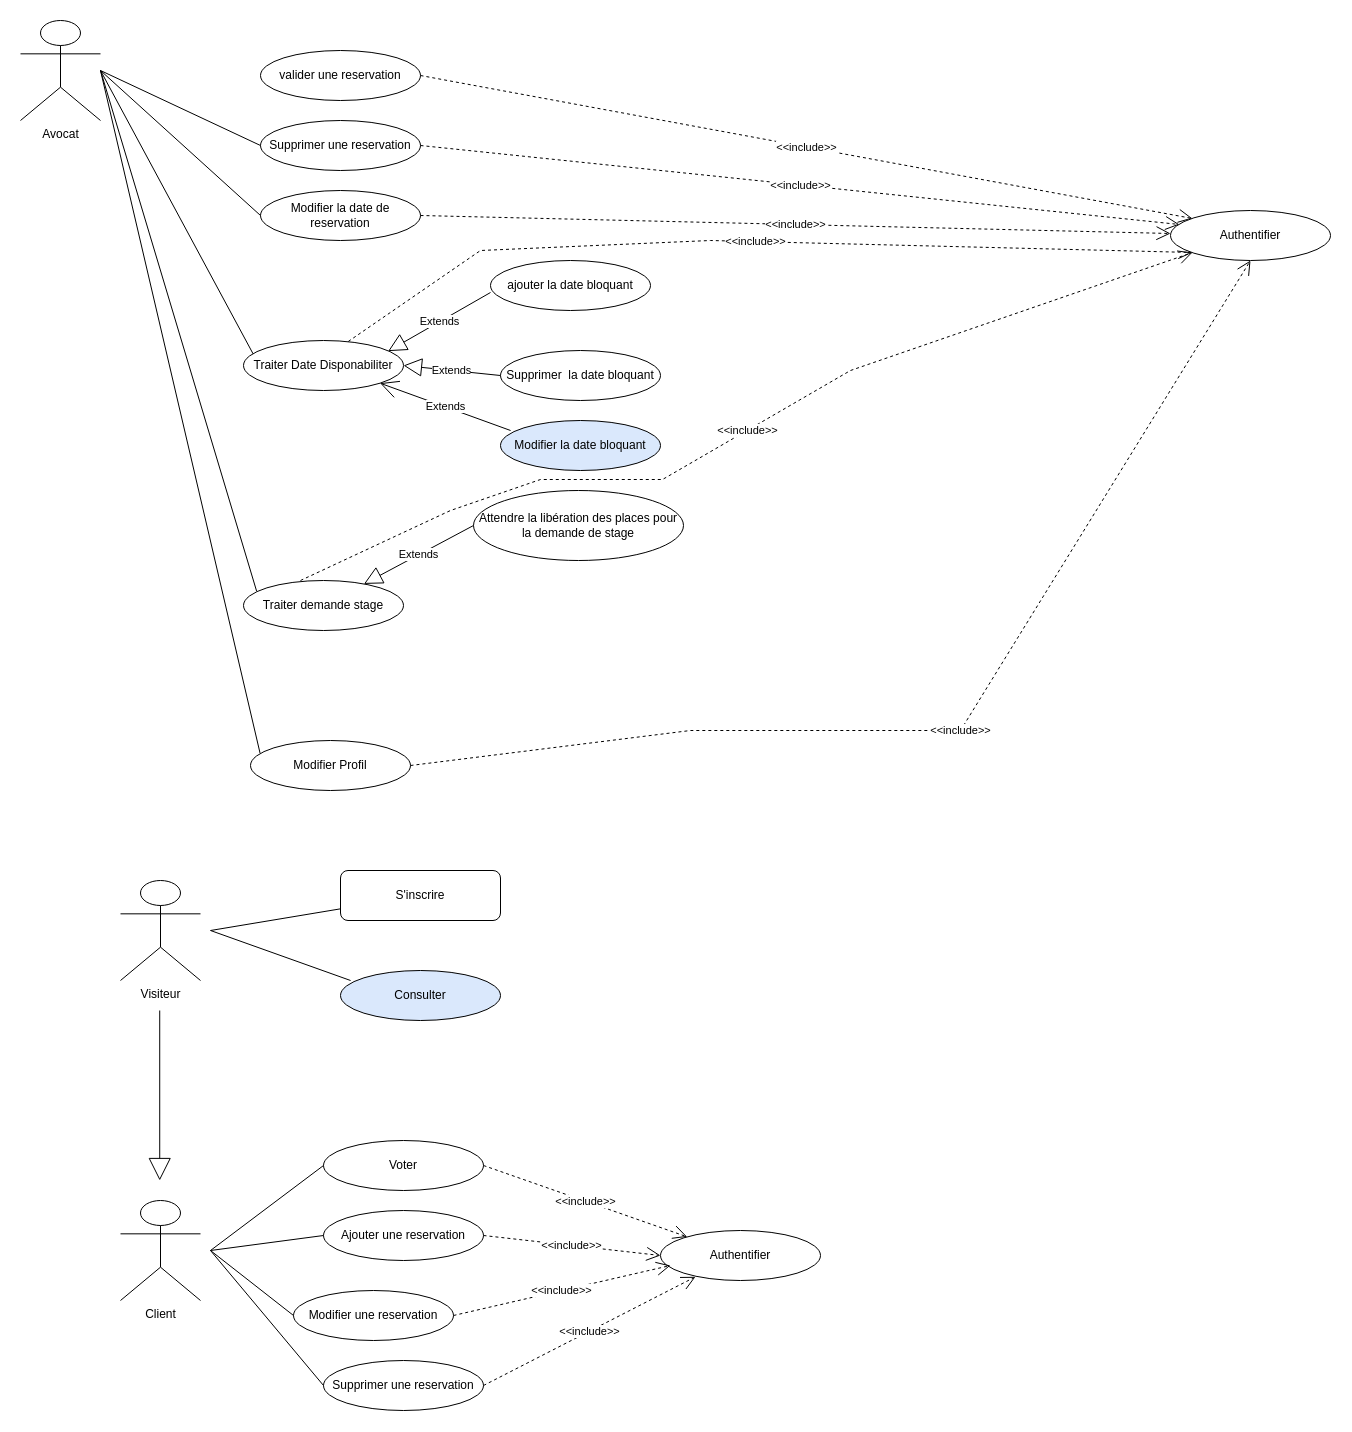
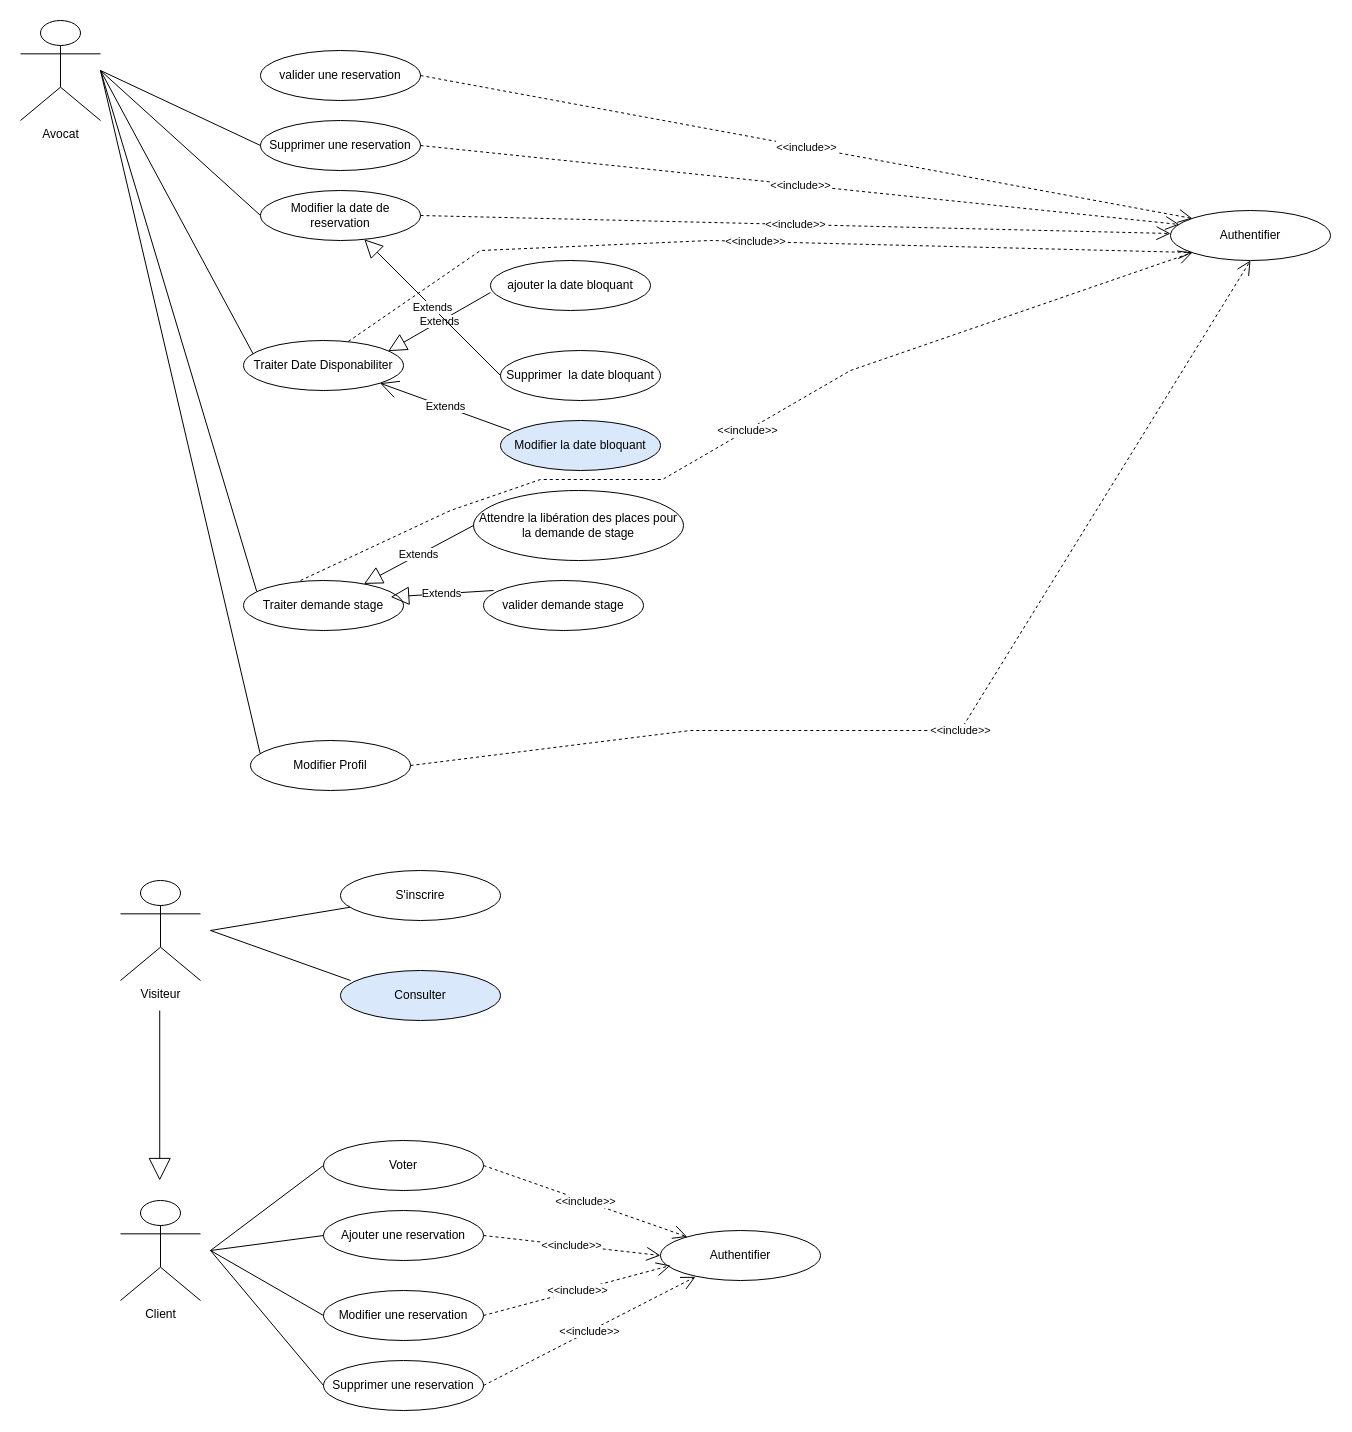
- <mxCell id="26" value="Extends" style="endArrow=block;endSize=16;endFill=0;html=1;rounded=0;exitX=0;exitY=0.5;exitDx=0;exitDy=0;entryX=1;entryY=0.5;entryDx=0;entryDy=0;" edge="1" parent="1" source="8" target="22"><mxGeometry width="160" relative="1" as="geometry"><mxPoint x="500" y="302" as="sourcePoint" /><mxPoint x="390" y="360" as="targetPoint" /></mxGeometry></mxCell>
+ <mxCell id="26" value="Extends" style="endArrow=block;endSize=16;endFill=0;html=1;rounded=0;exitX=0;exitY=0.5;exitDx=0;exitDy=0;" edge="1" parent="1" source="8" target="10"><mxGeometry width="160" relative="1" as="geometry"><mxPoint x="500" y="302" as="sourcePoint" /><mxPoint x="390" y="360" as="targetPoint" /></mxGeometry></mxCell>
+ <mxCell id="24" value="Extends" style="endArrow=block;endSize=16;endFill=0;html=1;rounded=0;exitX=0.063;exitY=0.2;exitDx=0;exitDy=0;exitPerimeter=0;entryX=0.92;entryY=0.329;entryDx=0;entryDy=0;entryPerimeter=0;" edge="1" parent="1" source="9" target="21"><mxGeometry width="160" relative="1" as="geometry"><mxPoint x="483" y="535" as="sourcePoint" /><mxPoint x="373" y="593" as="targetPoint" /></mxGeometry></mxCell>
+ <mxCell id="9" value="valider demande stage" style="ellipse;whiteSpace=wrap;html=1;" vertex="1" parent="1"><mxGeometry x="483" y="580" width="160" height="50" as="geometry" /></mxCell>
- <mxCell id="37" value="S'inscrire" style="whiteSpace=wrap;html=1;rounded=1;" vertex="1" parent="1"><mxGeometry x="340" y="870" width="160" height="50" as="geometry" /></mxCell>
+ <mxCell id="37" value="S'inscrire" style="ellipse;whiteSpace=wrap;html=1;" vertex="1" parent="1"><mxGeometry x="340" y="870" width="160" height="50" as="geometry" /></mxCell>
- <mxCell id="18" value="Modifier une reservation" style="ellipse;whiteSpace=wrap;html=1;" vertex="1" parent="1"><mxGeometry x="293" y="1290" width="160" height="50" as="geometry" /></mxCell>
+ <mxCell id="18" value="Modifier une reservation" style="ellipse;whiteSpace=wrap;html=1;" vertex="1" parent="1"><mxGeometry x="323" y="1290" width="160" height="50" as="geometry" /></mxCell>
